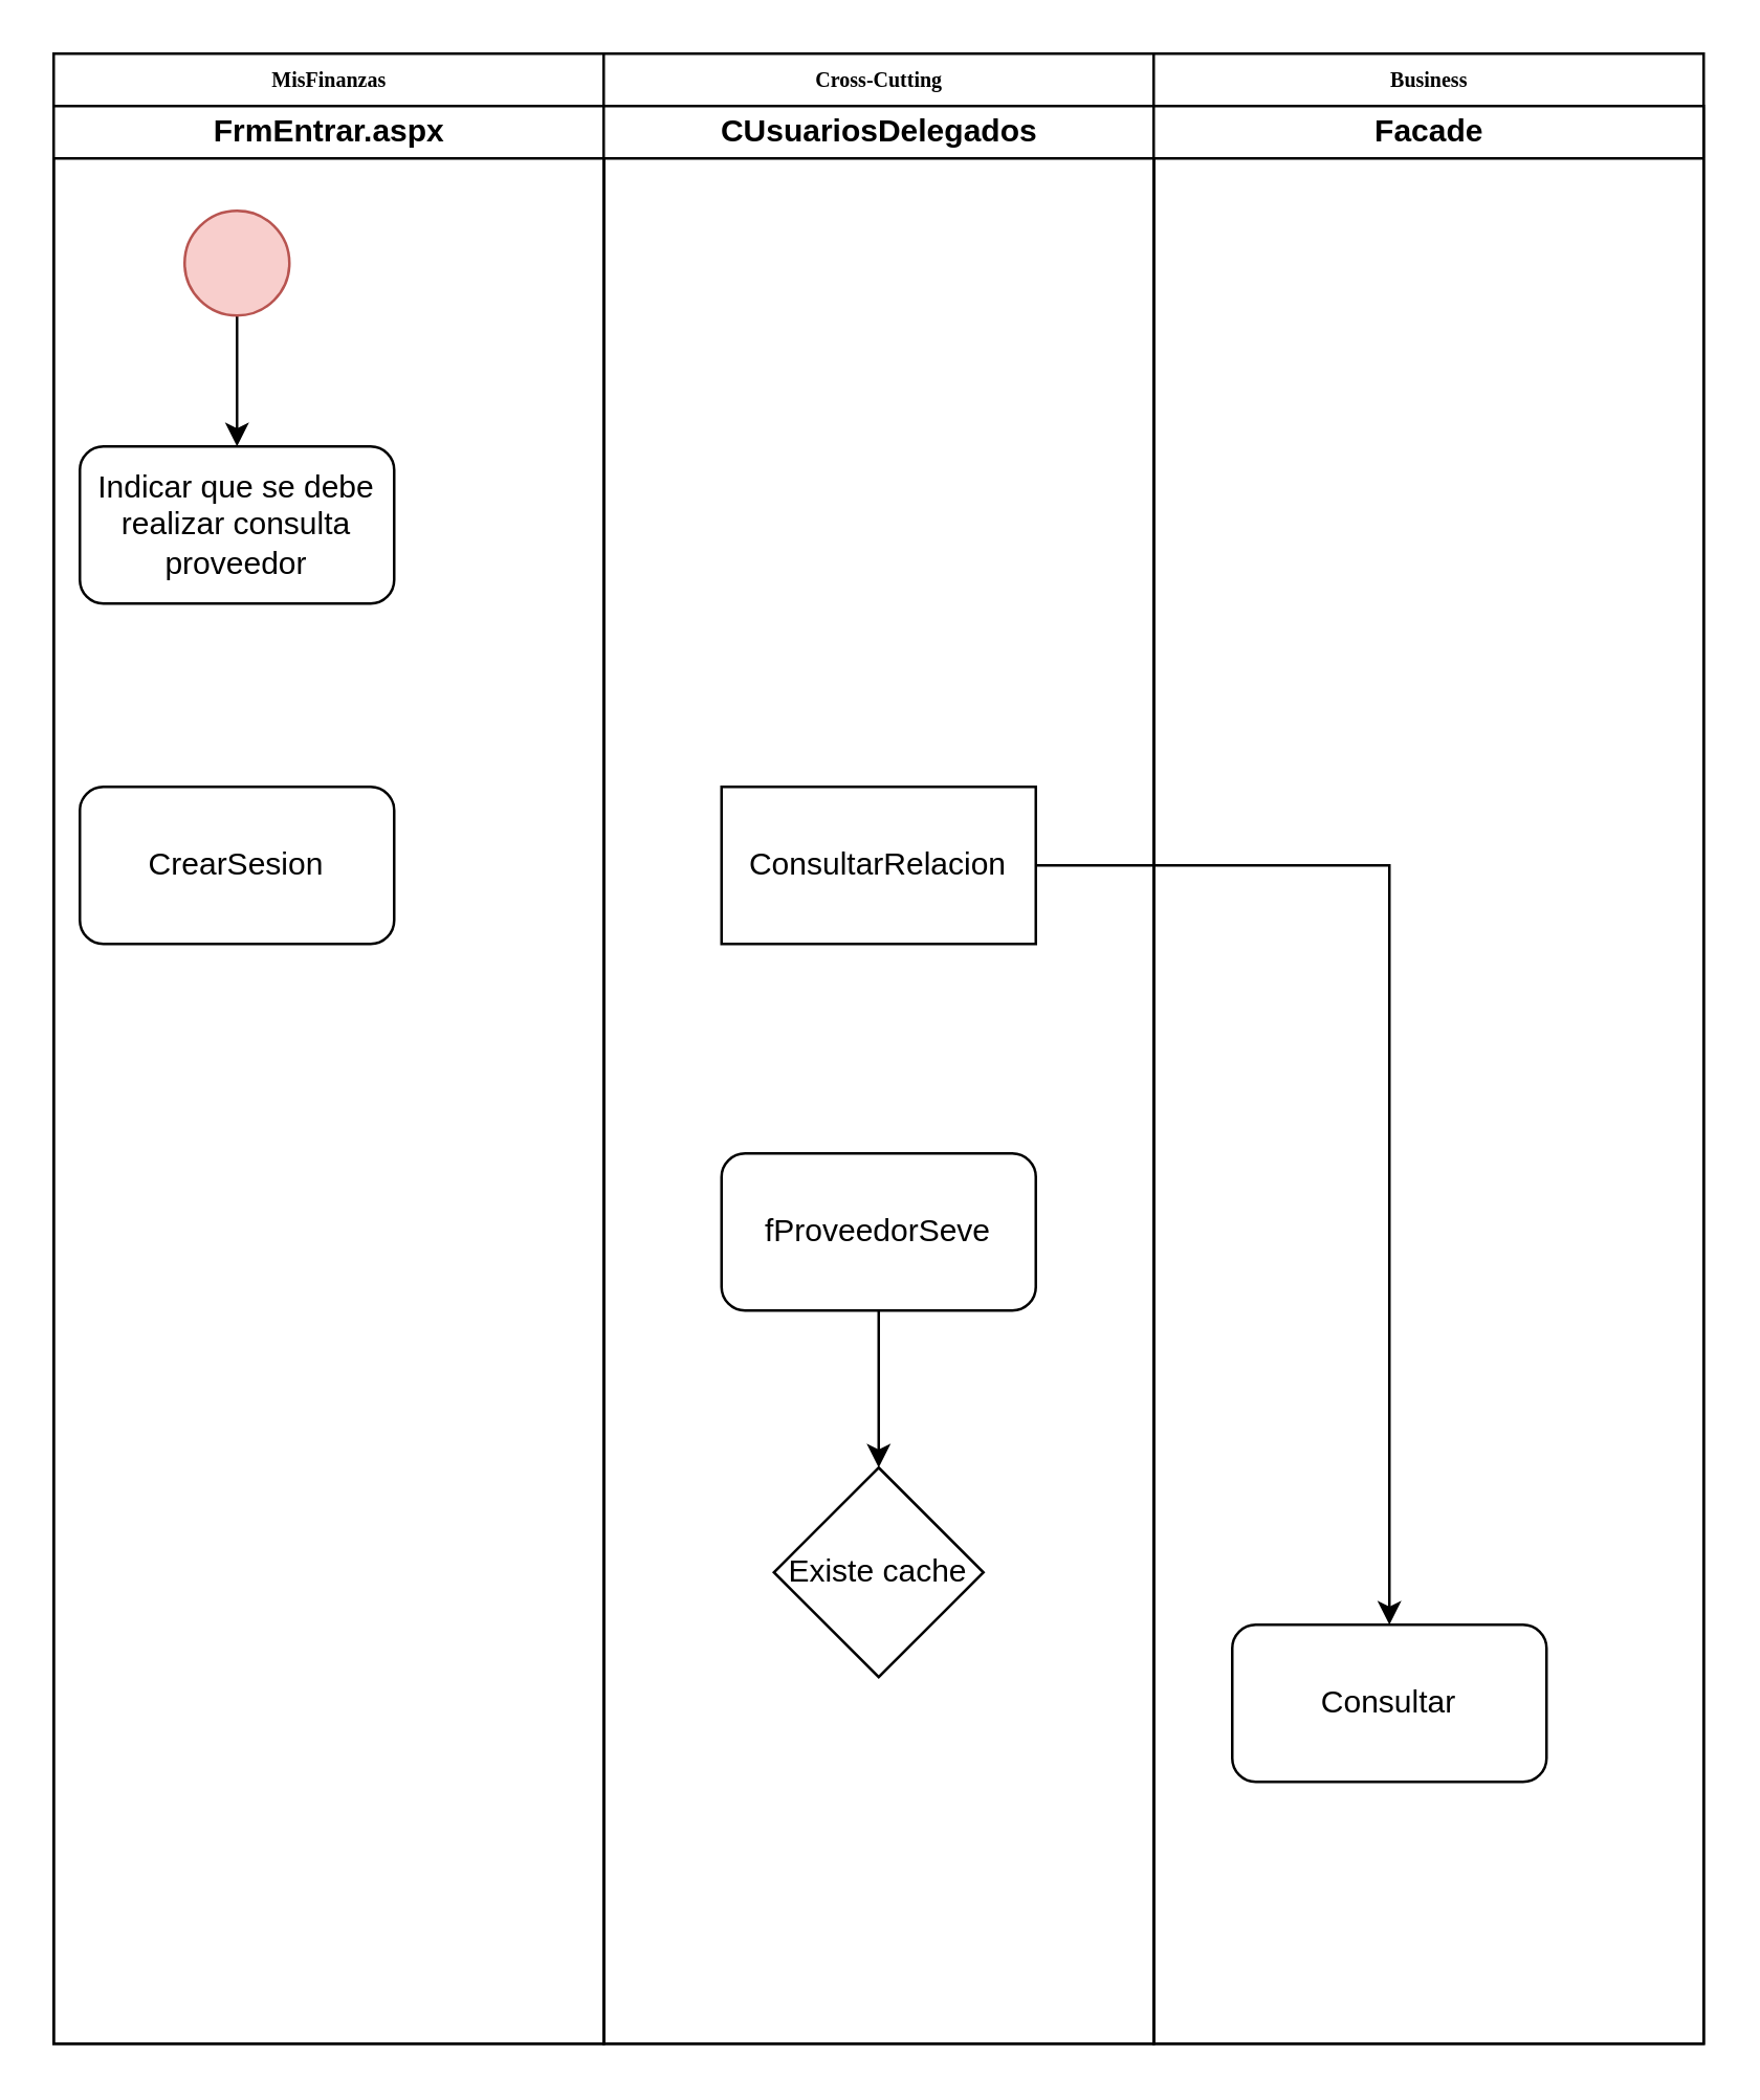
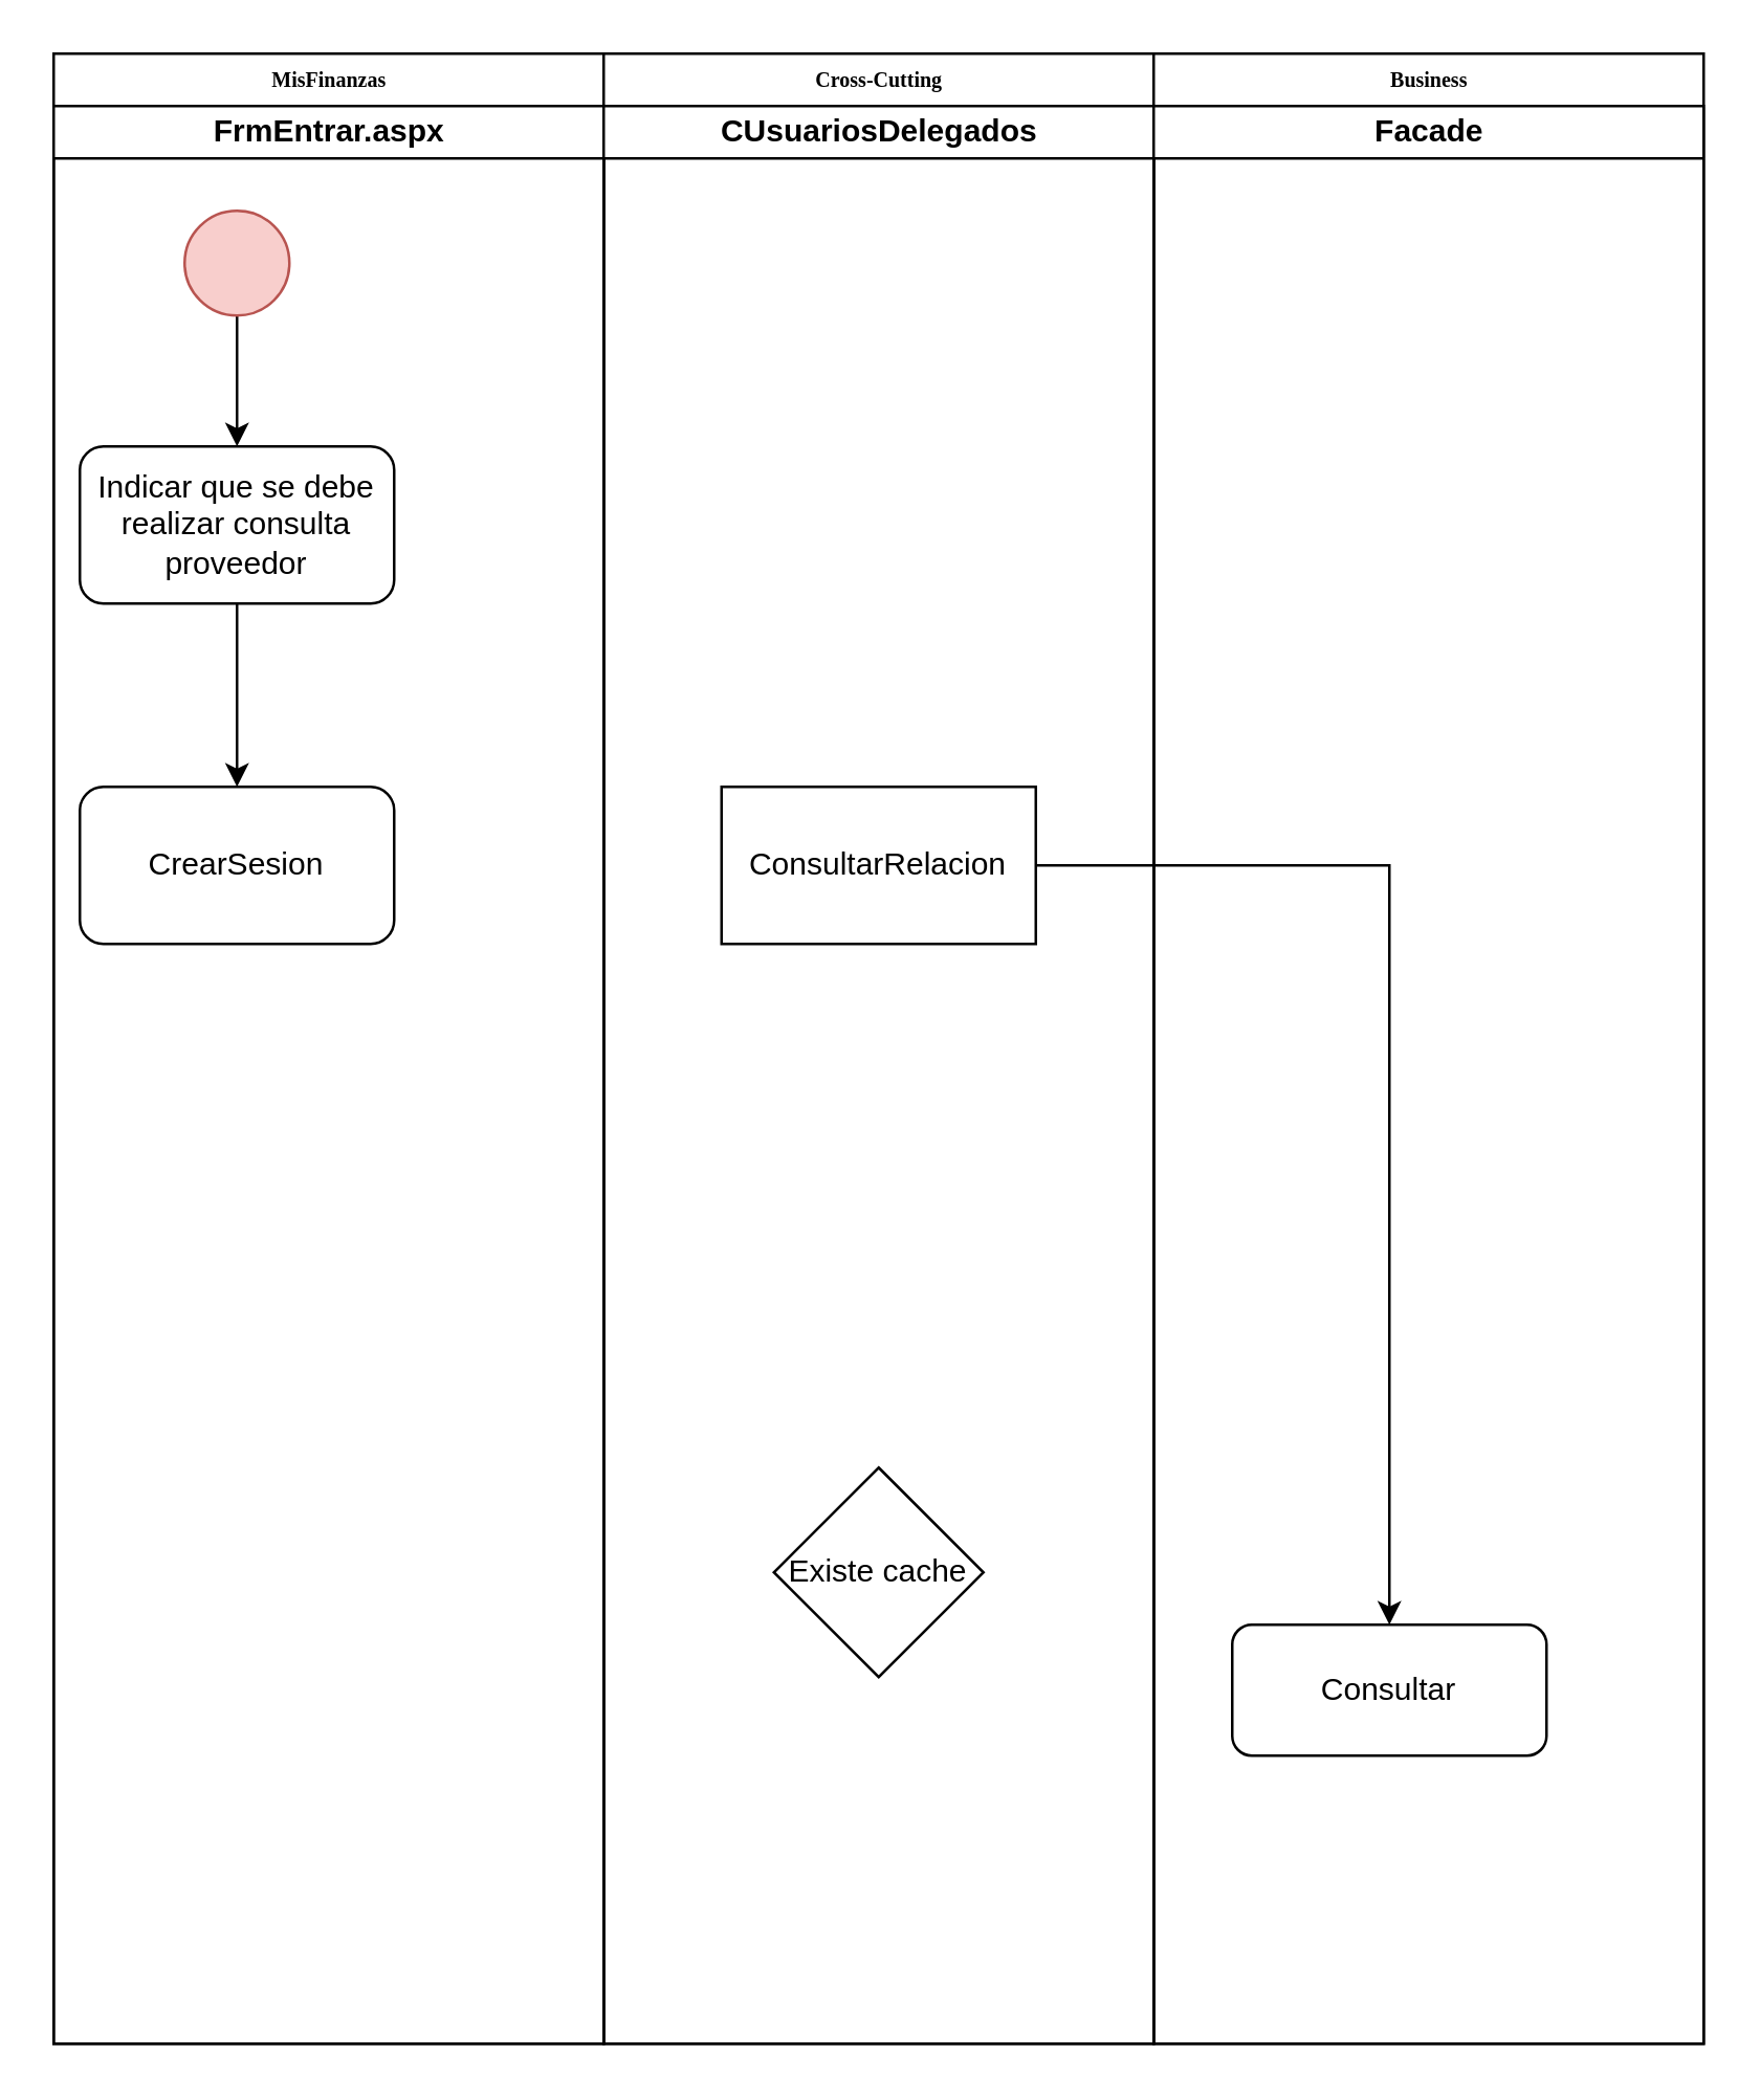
+ <mxCell id="8" style="edgeStyle=orthogonalEdgeStyle;rounded=0;orthogonalLoop=1;jettySize=auto;html=1;entryX=0.5;entryY=0;entryDx=0;entryDy=0;" edge="1" parent="3" source="6" target="7"><mxGeometry relative="1" as="geometry"><mxPoint x="70" y="270" as="targetPoint" /></mxGeometry></mxCell>
- <mxCell id="14" value="fProveedorSeve" style="rounded=1;whiteSpace=wrap;html=1;" vertex="1" parent="10"><mxGeometry x="45" y="400" width="120" height="60" as="geometry" /></mxCell>
- <mxCell id="13" style="edgeStyle=orthogonalEdgeStyle;rounded=0;orthogonalLoop=1;jettySize=auto;html=1;entryX=0.5;entryY=0;entryDx=0;entryDy=0;" edge="1" parent="10" source="14" target="15"><mxGeometry relative="1" as="geometry" /></mxCell>
- <mxCell id="18" value="Consultar" style="rounded=1;whiteSpace=wrap;html=1;" vertex="1" parent="17"><mxGeometry x="30" y="580" width="120" height="60" as="geometry" /></mxCell>
+ <mxCell id="18" value="Consultar" style="rounded=1;whiteSpace=wrap;html=1;" vertex="1" parent="17"><mxGeometry x="30" y="580" width="120" height="50" as="geometry" /></mxCell>
